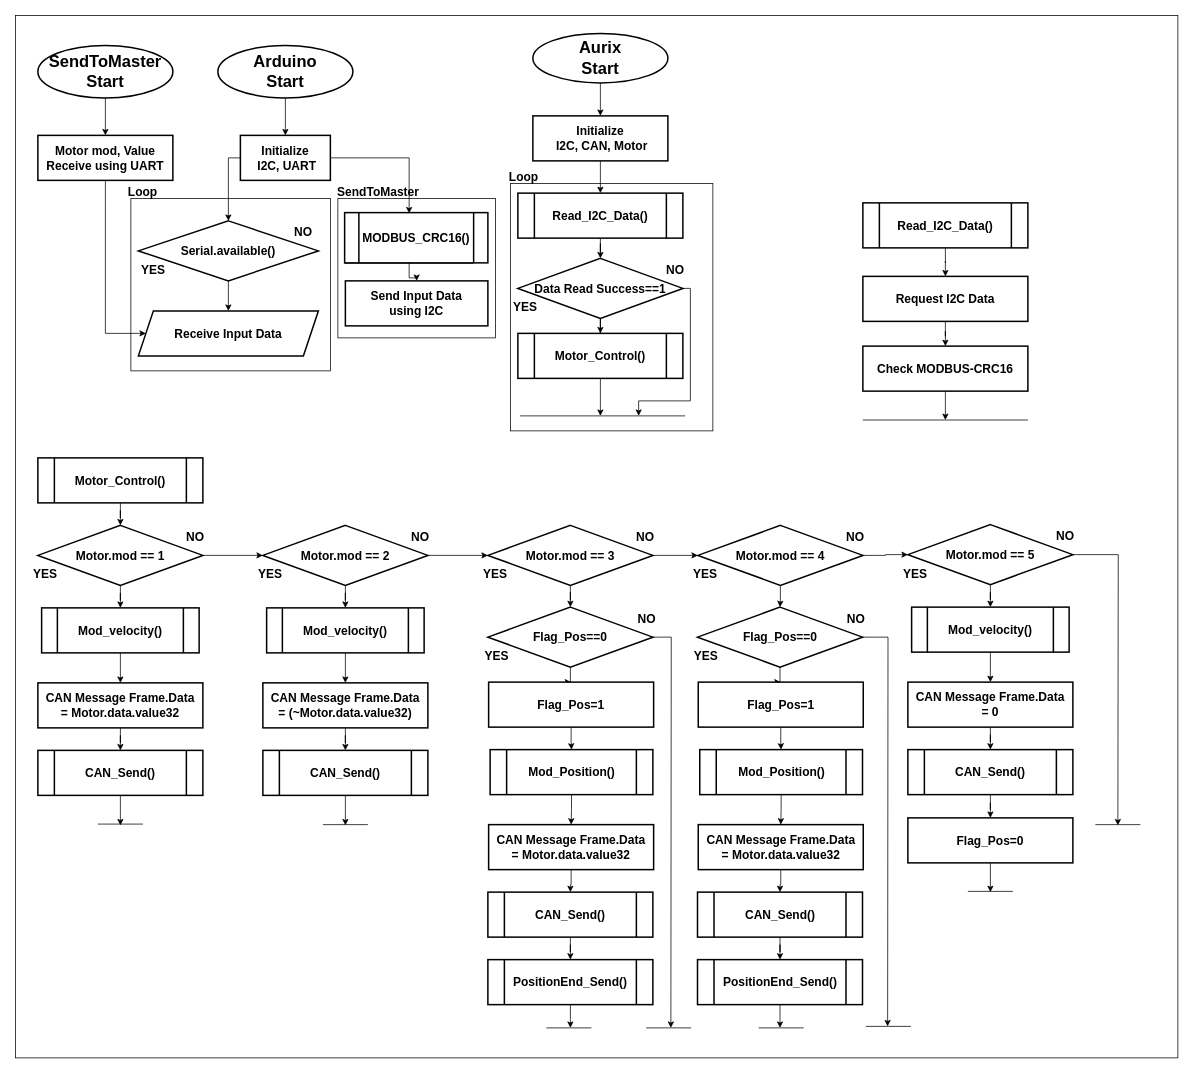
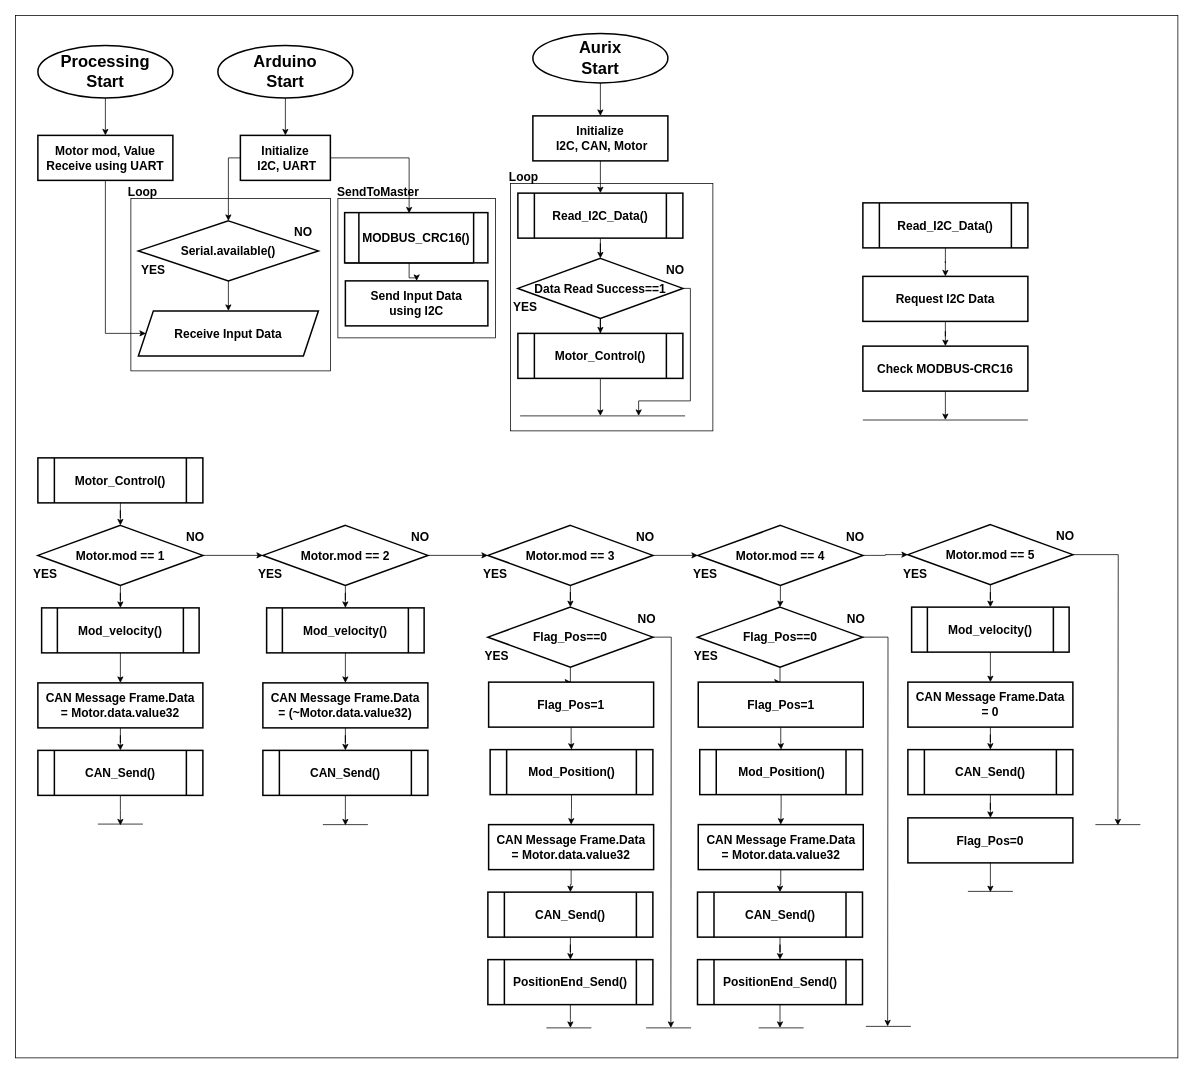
- <mxCell id="7" value="&lt;font style=&quot;font-size: 22px;&quot;&gt;&lt;span style=&quot;font-size: 22px;&quot;&gt;SendToMaster&lt;br style=&quot;font-size: 22px;&quot;&gt;Start&lt;/span&gt;&lt;/font&gt;" style="strokeWidth=2;html=1;shape=mxgraph.flowchart.start_1;whiteSpace=wrap;fontSize=22;fontStyle=1" vertex="1" parent="1"><mxGeometry x="50" y="60" width="180" height="70" as="geometry" /></mxCell>
+ <mxCell id="7" value="&lt;font style=&quot;font-size: 22px;&quot;&gt;&lt;span style=&quot;font-size: 22px;&quot;&gt;Processing&lt;br style=&quot;font-size: 22px;&quot;&gt;Start&lt;/span&gt;&lt;/font&gt;" style="strokeWidth=2;html=1;shape=mxgraph.flowchart.start_1;whiteSpace=wrap;fontSize=22;fontStyle=1" vertex="1" parent="1"><mxGeometry x="50" y="60" width="180" height="70" as="geometry" /></mxCell>
